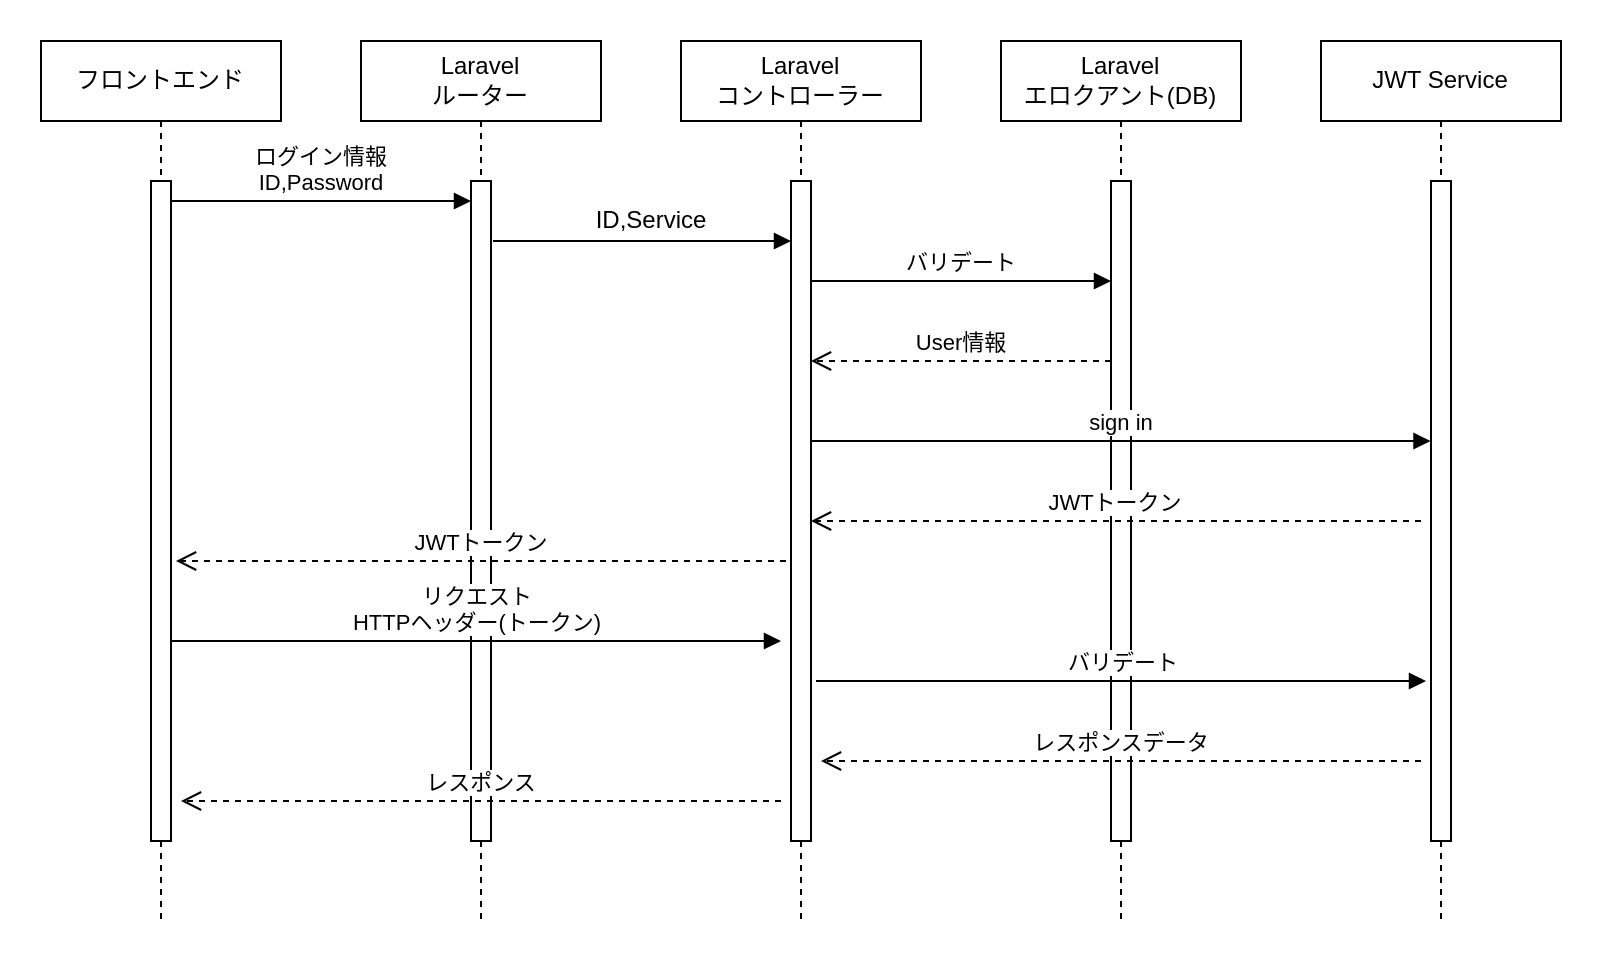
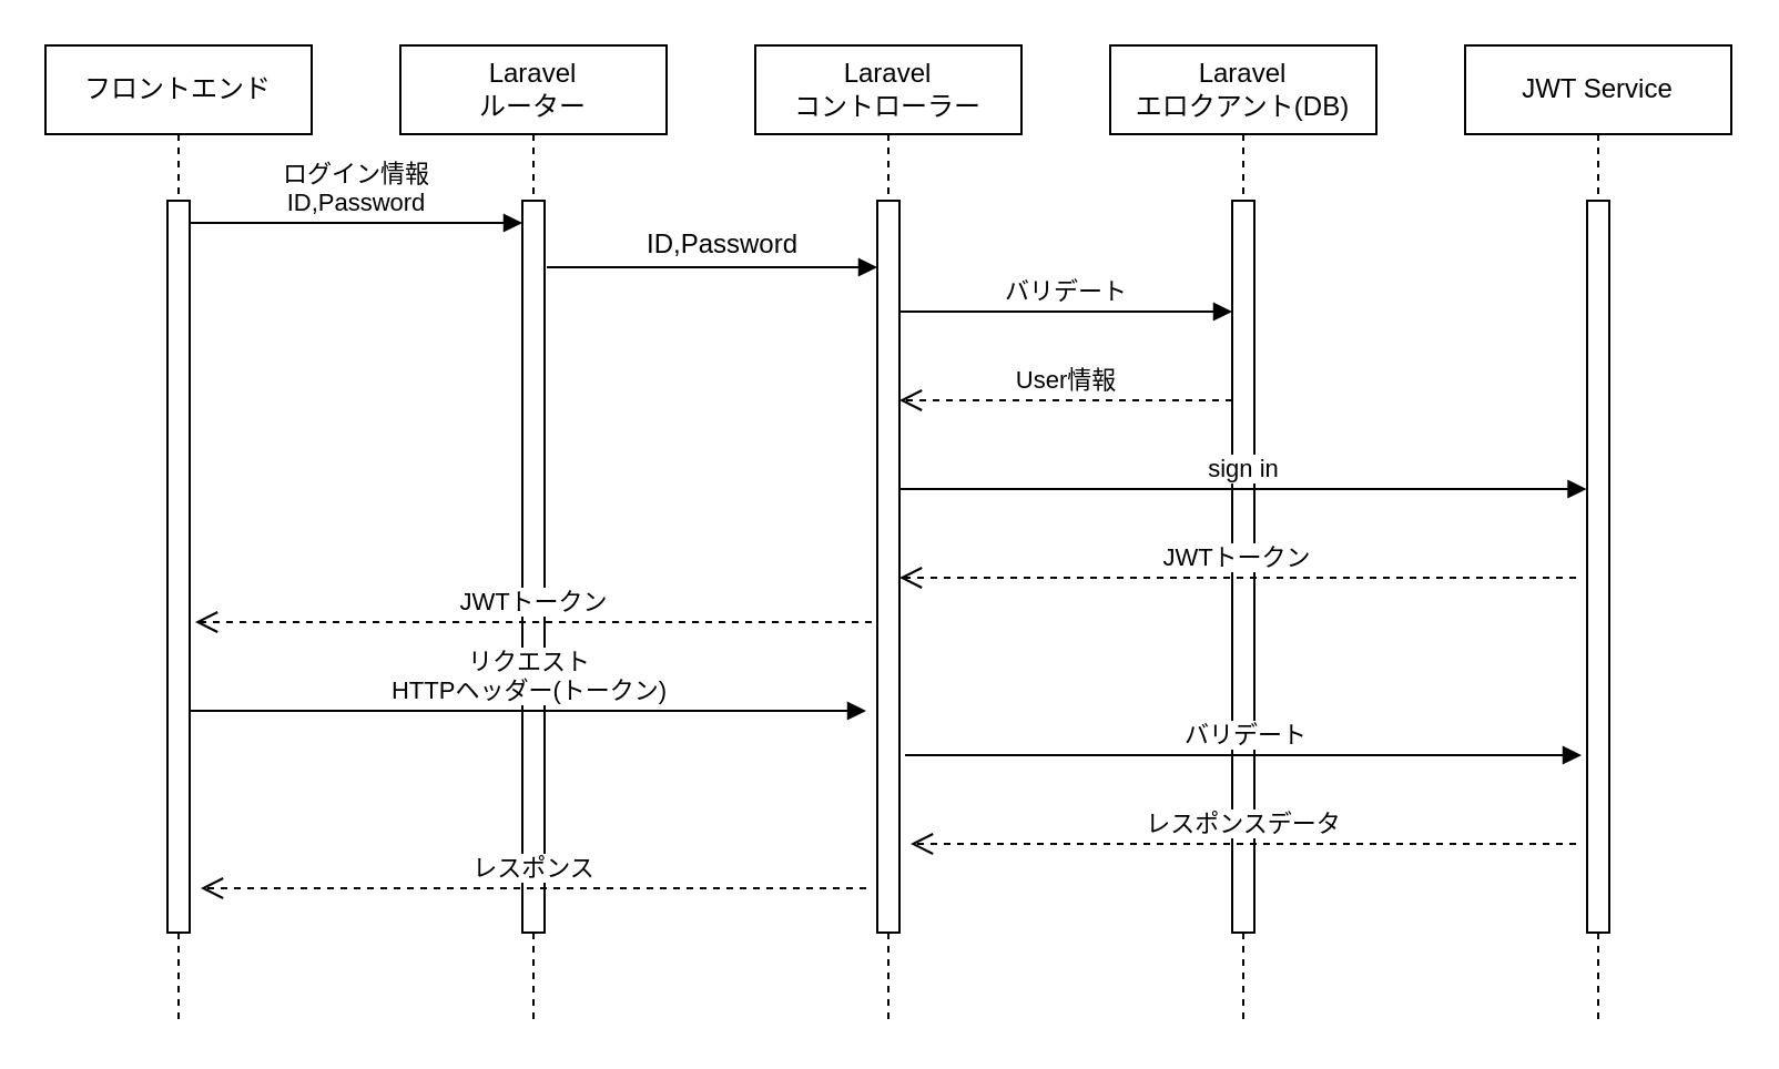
- <mxCell id="10" value="ID,Service" style="text;html=1;align=center;verticalAlign=middle;resizable=0;points=[];autosize=1;strokeColor=none;fillColor=none;" vertex="1" parent="1"><mxGeometry x="280" y="95" width="90" height="30" as="geometry" /></mxCell>
+ <mxCell id="10" value="ID,Password" style="text;html=1;align=center;verticalAlign=middle;resizable=0;points=[];autosize=1;strokeColor=none;fillColor=none;" vertex="1" parent="1"><mxGeometry x="280" y="95" width="90" height="30" as="geometry" /></mxCell>
